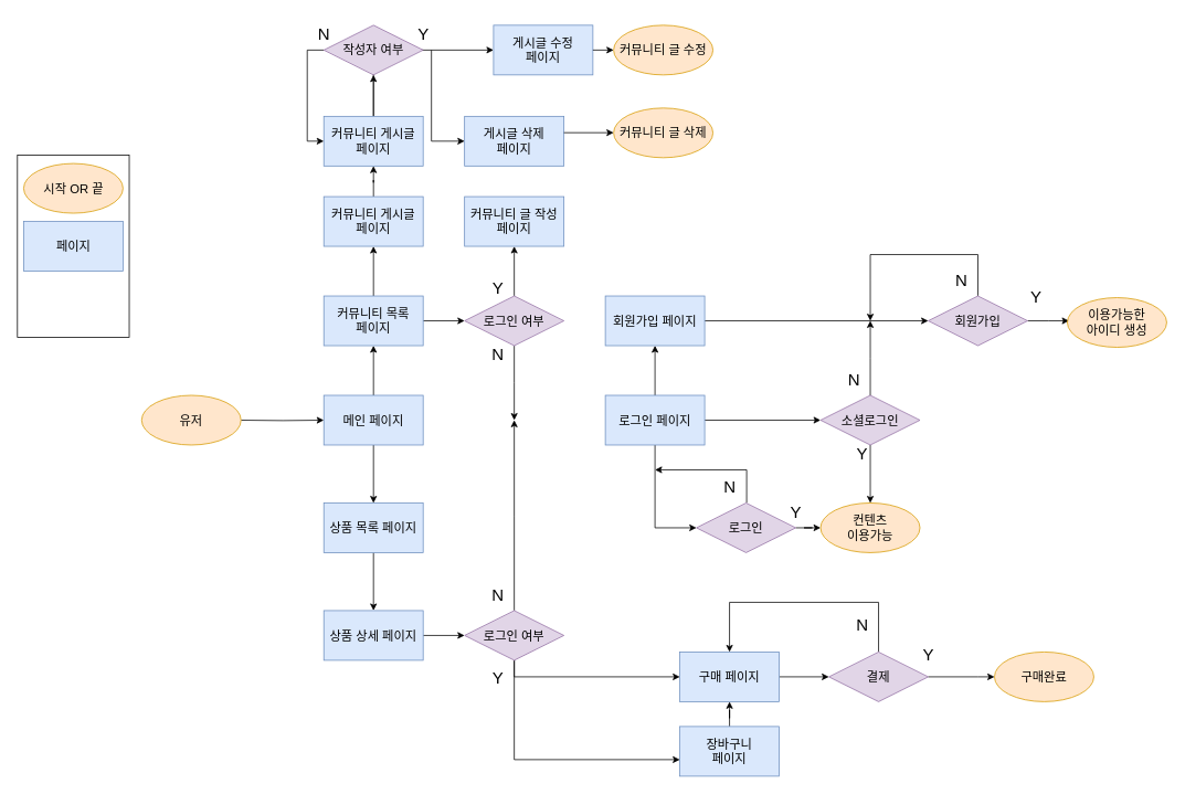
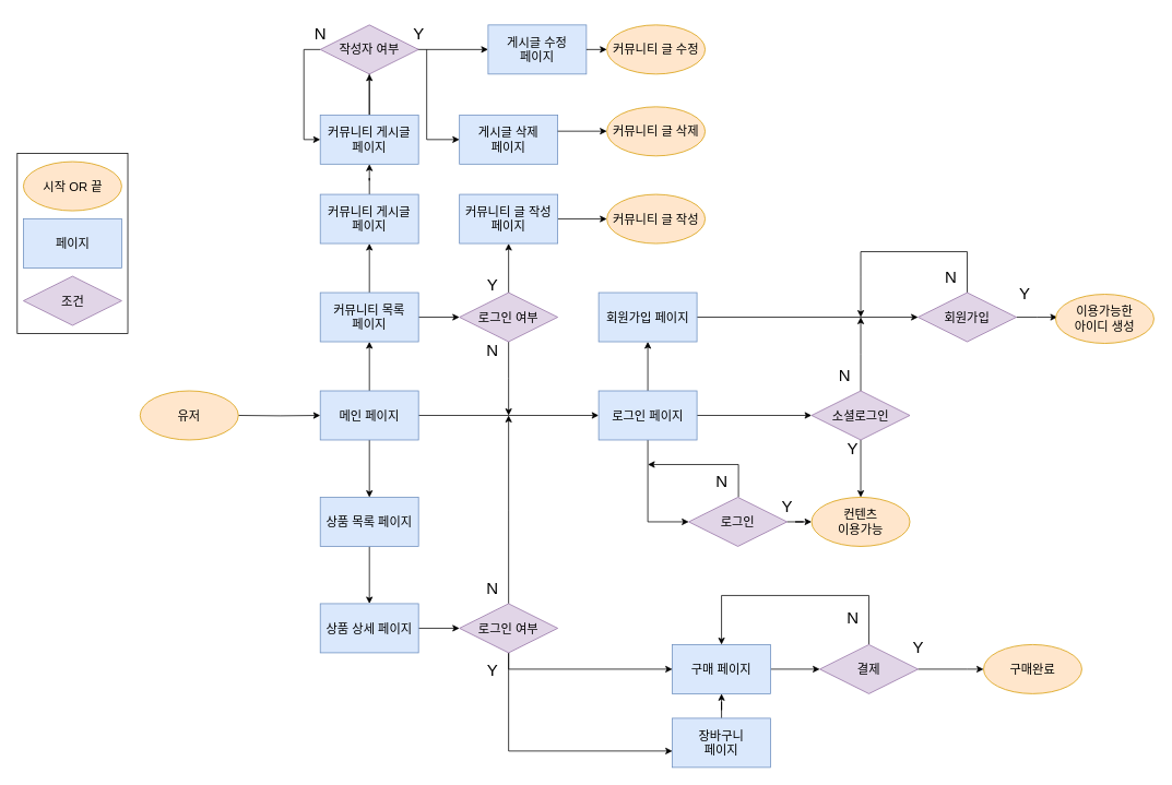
+ <mxCell id="65" value="" style="edgeStyle=orthogonalEdgeStyle;rounded=0;orthogonalLoop=1;jettySize=auto;html=1;entryX=0;entryY=0.5;entryDx=0;entryDy=0;" parent="1" source="66" target="69" edge="1"><mxGeometry relative="1" as="geometry"><mxPoint x="620" y="167" as="targetPoint" /></mxGeometry></mxCell>
+ <mxCell id="69" value="커뮤니티 글 작성" style="ellipse;whiteSpace=wrap;html=1;fontSize=15;fillColor=#ffe6cc;strokeColor=#d79b00;" parent="1" vertex="1"><mxGeometry x="740" y="237" width="120" height="60" as="geometry" /></mxCell>
+ <mxCell id="81" value="조건" style="rhombus;whiteSpace=wrap;html=1;fontSize=15;fillColor=#e1d5e7;strokeColor=#9673a6;" parent="1" vertex="1"><mxGeometry x="27.5" y="337" width="120" height="60" as="geometry" /></mxCell>
+ <mxCell id="3" style="edgeStyle=orthogonalEdgeStyle;rounded=0;orthogonalLoop=1;jettySize=auto;html=1;entryX=0;entryY=0.5;entryDx=0;entryDy=0;" parent="1" source="6" target="10" edge="1"><mxGeometry relative="1" as="geometry" /></mxCell>
